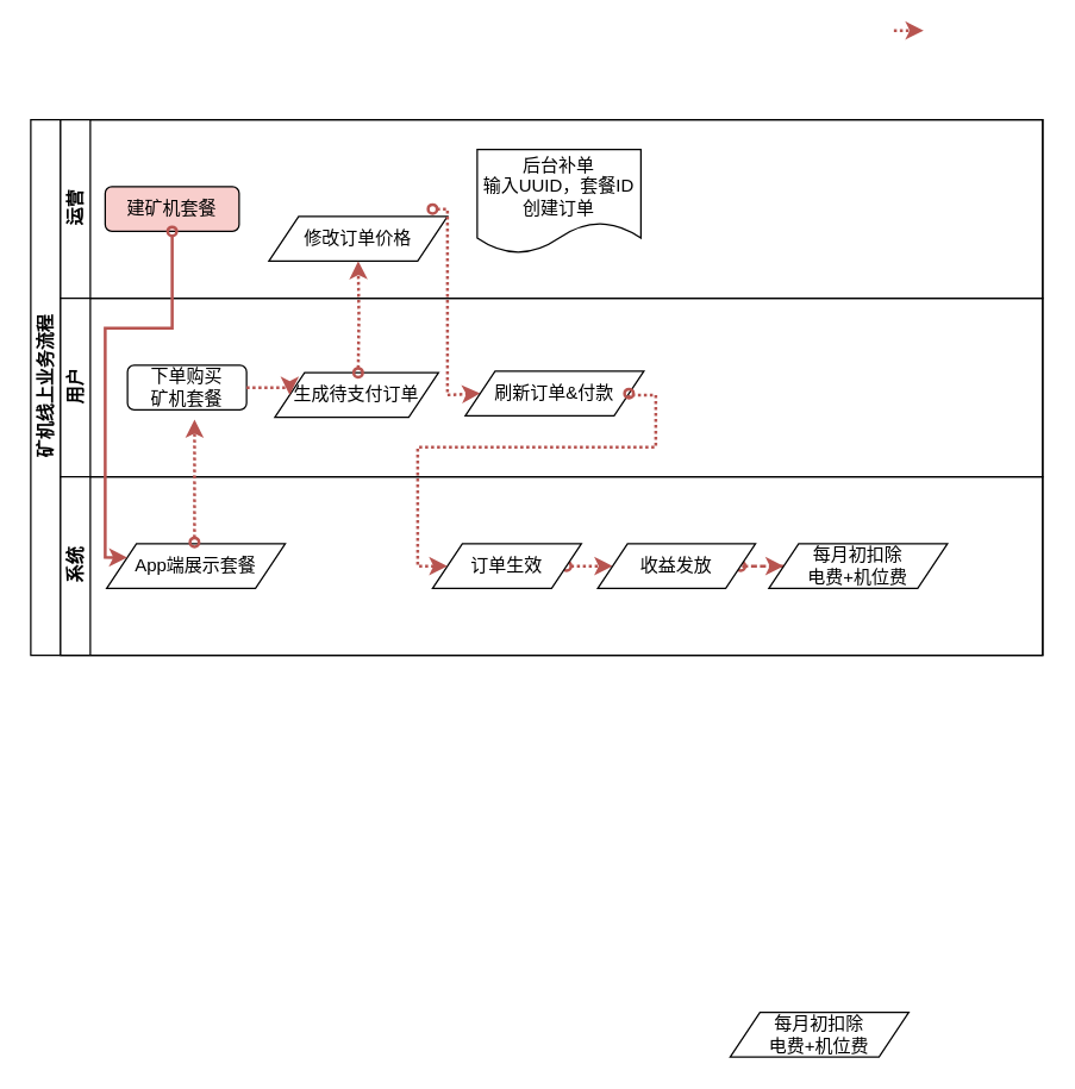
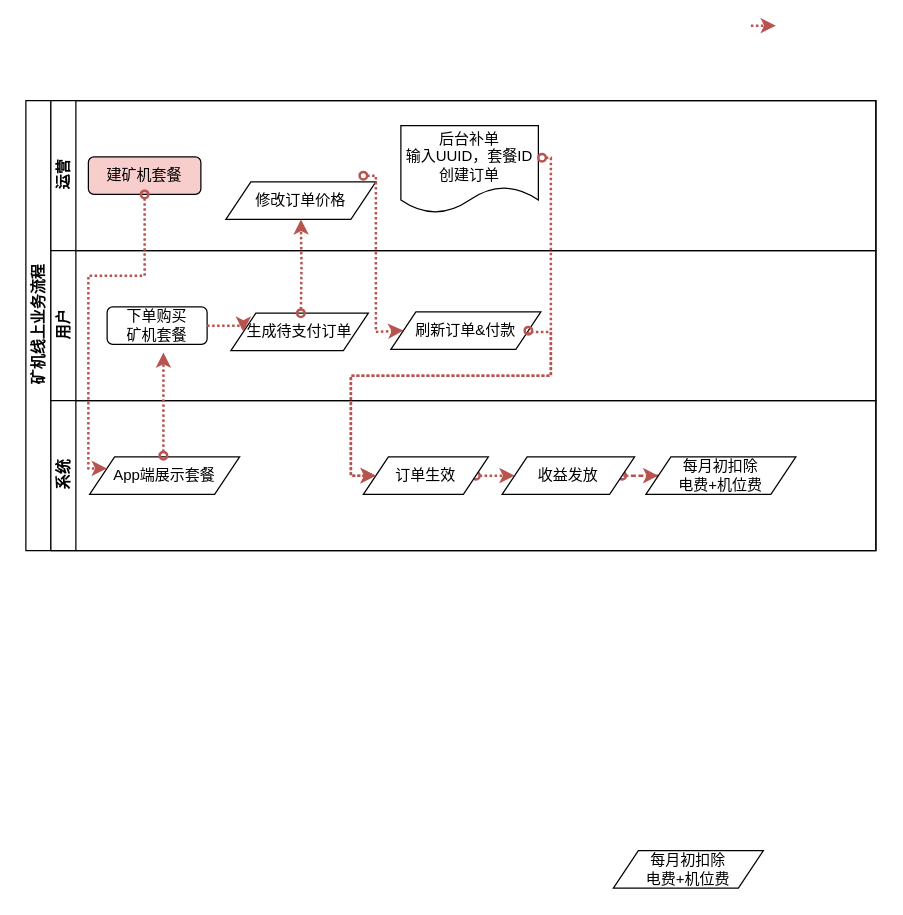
+ <mxCell id="22" value="" style="edgeStyle=orthogonalEdgeStyle;rounded=0;orthogonalLoop=1;jettySize=auto;html=1;strokeWidth=2;fillColor=#f8cecc;strokeColor=#b85450;dashed=1;dashPattern=1 1;exitX=1.027;exitY=0.367;exitDx=0;exitDy=0;exitPerimeter=0;startArrow=oval;startFill=0;" edge="1" parent="2" source="6" target="15"><mxGeometry relative="1" as="geometry"><mxPoint x="230" y="180" as="sourcePoint" /><mxPoint x="230" y="85" as="targetPoint" /><Array as="points"><mxPoint x="420" y="46" /><mxPoint x="420" y="220" /><mxPoint x="260" y="220" /><mxPoint x="260" y="300" /></Array></mxGeometry></mxCell>
- <mxCell id="20" value="" style="edgeStyle=orthogonalEdgeStyle;rounded=0;orthogonalLoop=1;jettySize=auto;html=1;entryX=0;entryY=0.25;entryDx=0;entryDy=0;fillColor=#f8cecc;strokeColor=#b85450;strokeWidth=2;startArrow=oval;startFill=0;dashed=0;dashPattern=1 1;" edge="1" parent="2" source="4" target="19"><mxGeometry relative="1" as="geometry"><Array as="points"><mxPoint x="95" y="140" /><mxPoint x="50" y="140" /><mxPoint x="50" y="294" /></Array></mxGeometry></mxCell>
+ <mxCell id="20" value="" style="edgeStyle=orthogonalEdgeStyle;rounded=0;orthogonalLoop=1;jettySize=auto;html=1;entryX=0;entryY=0.25;entryDx=0;entryDy=0;fillColor=#f8cecc;strokeColor=#b85450;strokeWidth=2;startArrow=oval;startFill=0;dashed=1;dashPattern=1 1;" edge="1" parent="2" source="4" target="19"><mxGeometry relative="1" as="geometry"><Array as="points"><mxPoint x="95" y="140" /><mxPoint x="50" y="140" /><mxPoint x="50" y="294" /></Array></mxGeometry></mxCell>
